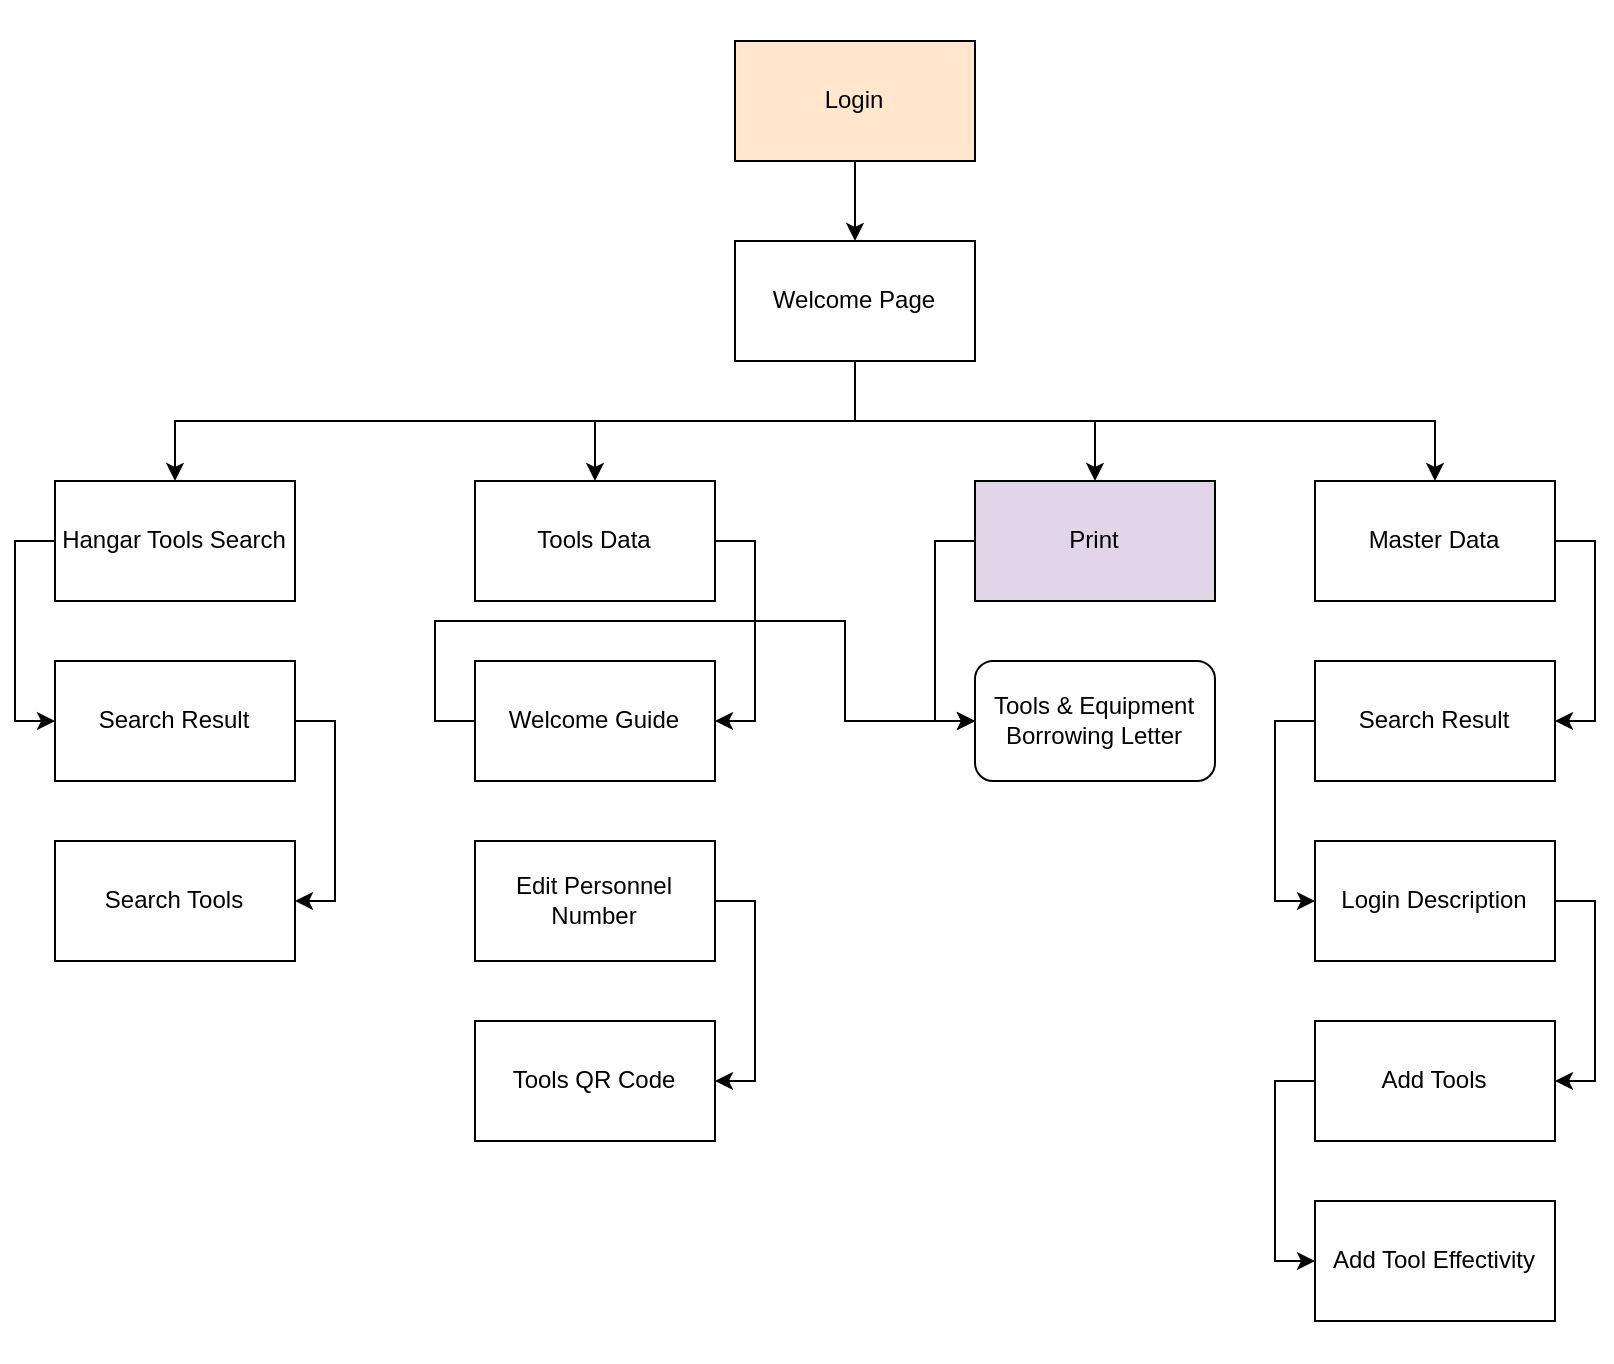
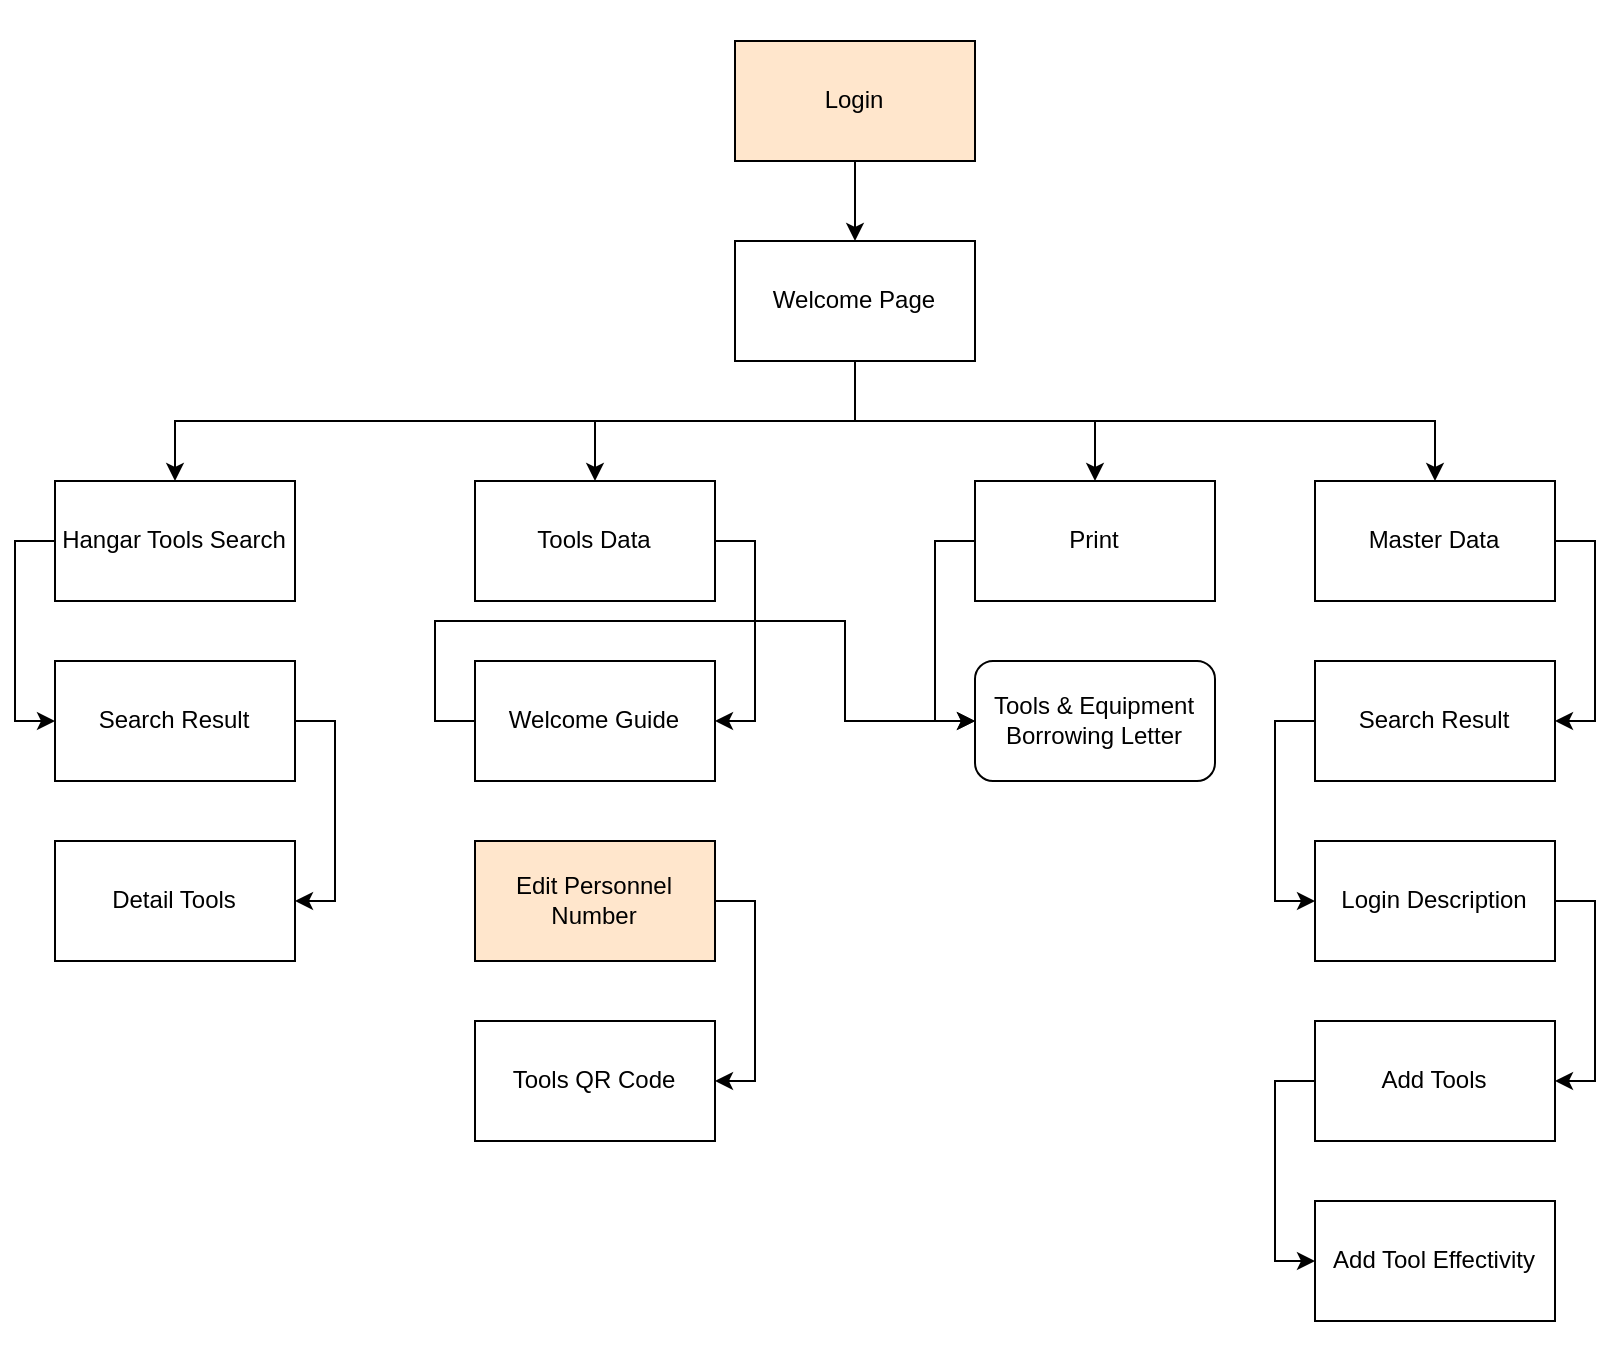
- <mxCell id="10" value="Print" style="rounded=0;whiteSpace=wrap;html=1;fillColor=#e1d5e7;" vertex="1" parent="1"><mxGeometry x="480" y="240" width="120" height="60" as="geometry" /></mxCell>
+ <mxCell id="10" value="Print" style="rounded=0;whiteSpace=wrap;html=1;" vertex="1" parent="1"><mxGeometry x="480" y="240" width="120" height="60" as="geometry" /></mxCell>
- <mxCell id="19" value="Search Tools" style="rounded=0;whiteSpace=wrap;html=1;" vertex="1" parent="1"><mxGeometry x="20" y="420" width="120" height="60" as="geometry" /></mxCell>
+ <mxCell id="19" value="Detail Tools" style="rounded=0;whiteSpace=wrap;html=1;" vertex="1" parent="1"><mxGeometry x="20" y="420" width="120" height="60" as="geometry" /></mxCell>
- <mxCell id="23" value="Edit Personnel Number" style="rounded=0;whiteSpace=wrap;html=1;" vertex="1" parent="1"><mxGeometry x="230" y="420" width="120" height="60" as="geometry" /></mxCell>
+ <mxCell id="23" value="Edit Personnel Number" style="rounded=0;whiteSpace=wrap;html=1;fillColor=#ffe6cc;" vertex="1" parent="1"><mxGeometry x="230" y="420" width="120" height="60" as="geometry" /></mxCell>
